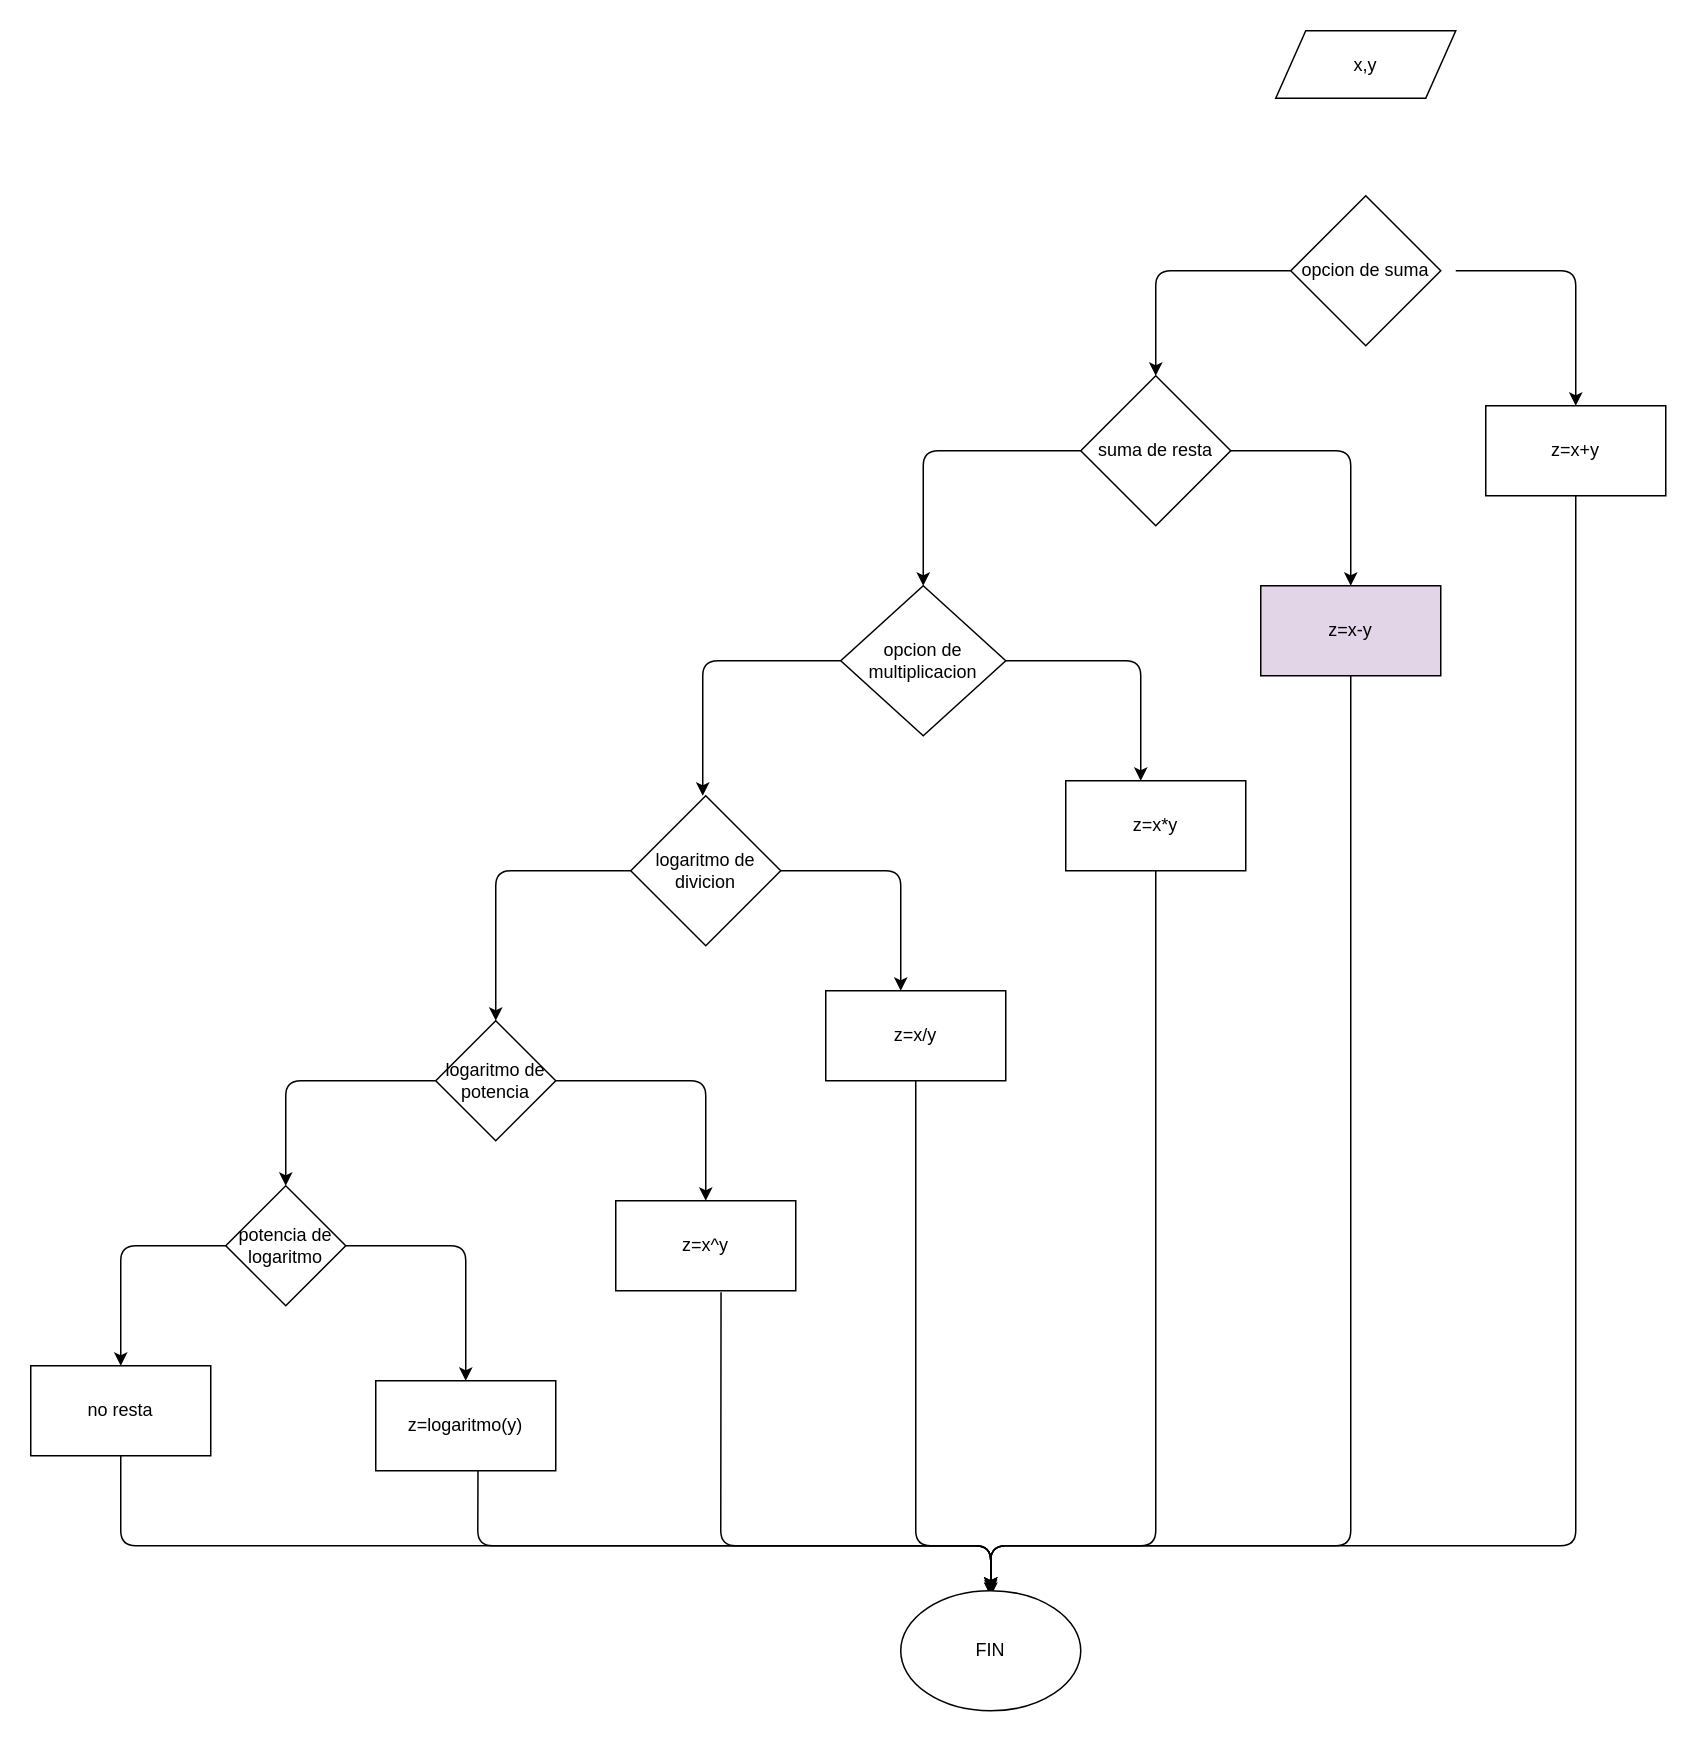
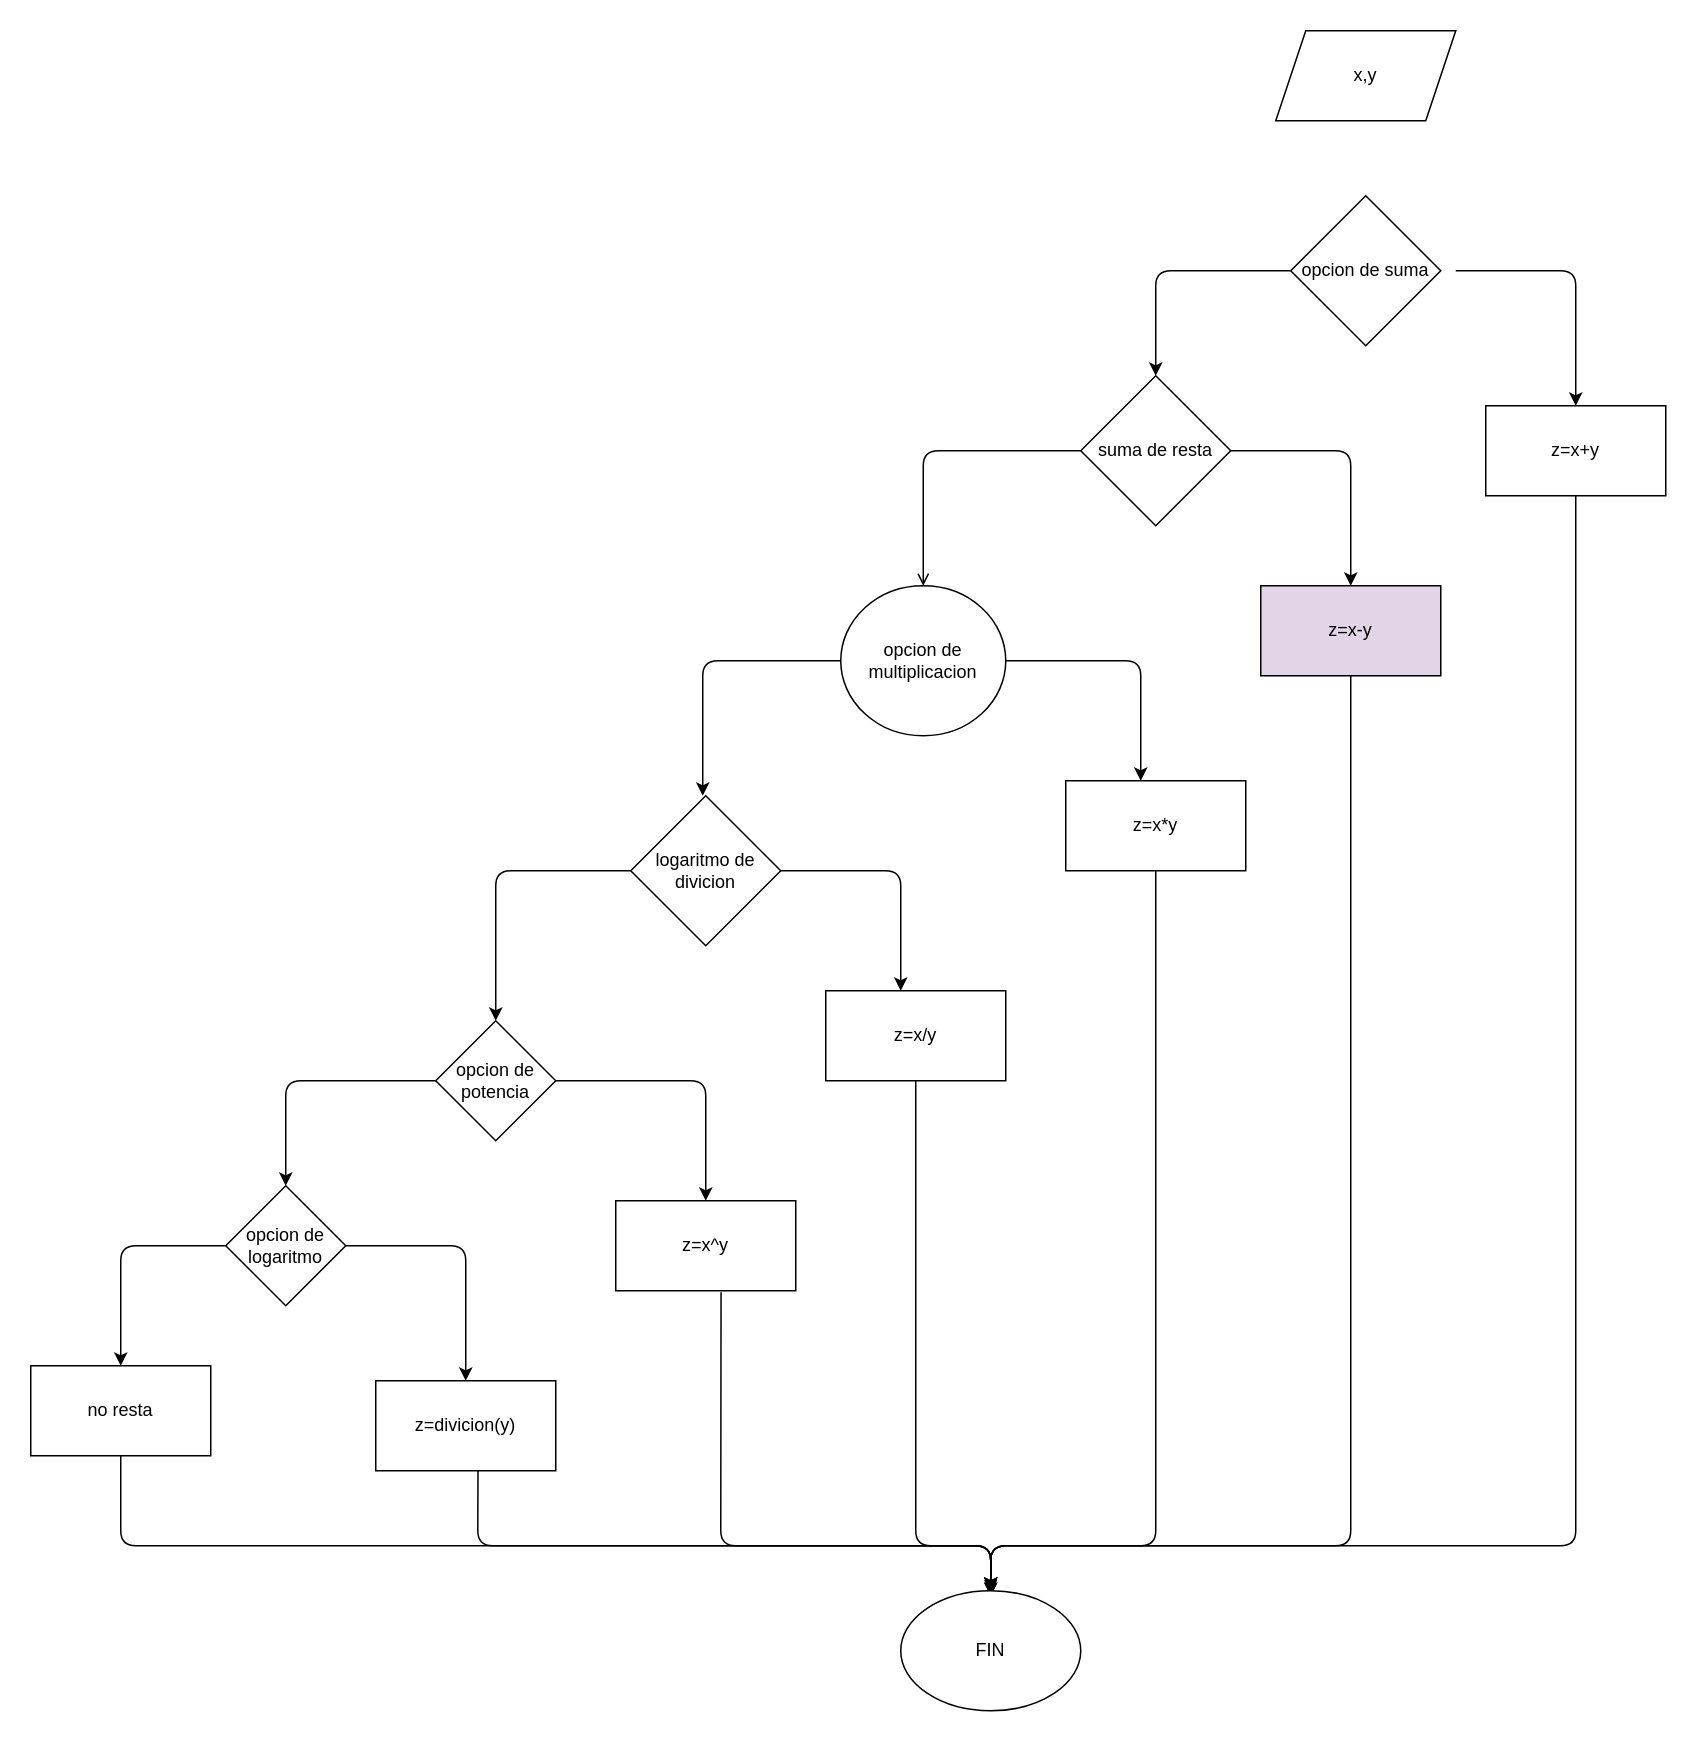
- <mxCell id="2" value="x,y" style="shape=parallelogram;perimeter=parallelogramPerimeter;whiteSpace=wrap;html=1;fixedSize=1;" vertex="1" parent="1"><mxGeometry x="850" y="20" width="120" height="45" as="geometry" /></mxCell>
+ <mxCell id="2" value="x,y" style="shape=parallelogram;perimeter=parallelogramPerimeter;whiteSpace=wrap;html=1;fixedSize=1;" vertex="1" parent="1"><mxGeometry x="850" y="20" width="120" height="60" as="geometry" /></mxCell>
- <mxCell id="10" value="" style="endArrow=classic;html=1;exitX=0;exitY=0.5;exitDx=0;exitDy=0;entryX=0.5;entryY=0;entryDx=0;entryDy=0;" edge="1" parent="1" source="7" target="11"><mxGeometry width="50" height="50" relative="1" as="geometry"><mxPoint x="680" y="480" as="sourcePoint" /><mxPoint x="610" y="390" as="targetPoint" /><Array as="points"><mxPoint x="615" y="300" /></Array></mxGeometry></mxCell>
+ <mxCell id="10" value="" style="endArrow=open;html=1;exitX=0;exitY=0.5;exitDx=0;exitDy=0;entryX=0.5;entryY=0;entryDx=0;entryDy=0;" edge="1" parent="1" source="7" target="11"><mxGeometry width="50" height="50" relative="1" as="geometry"><mxPoint x="680" y="480" as="sourcePoint" /><mxPoint x="610" y="390" as="targetPoint" /><Array as="points"><mxPoint x="615" y="300" /></Array></mxGeometry></mxCell>
- <mxCell id="11" value="opcion de multiplicacion" style="rhombus;whiteSpace=wrap;html=1;" vertex="1" parent="1"><mxGeometry x="560" y="390" width="110" height="100" as="geometry" /></mxCell>
+ <mxCell id="11" value="opcion de multiplicacion" style="ellipse;whiteSpace=wrap;html=1;" vertex="1" parent="1"><mxGeometry x="560" y="390" width="110" height="100" as="geometry" /></mxCell>
- <mxCell id="19" value="logaritmo de potencia" style="rhombus;whiteSpace=wrap;html=1;" vertex="1" parent="1"><mxGeometry x="290" y="680" width="80" height="80" as="geometry" /></mxCell>
+ <mxCell id="19" value="opcion de potencia" style="rhombus;whiteSpace=wrap;html=1;" vertex="1" parent="1"><mxGeometry x="290" y="680" width="80" height="80" as="geometry" /></mxCell>
- <mxCell id="23" value="potencia de logaritmo" style="rhombus;whiteSpace=wrap;html=1;" vertex="1" parent="1"><mxGeometry x="150" y="790" width="80" height="80" as="geometry" /></mxCell>
+ <mxCell id="23" value="opcion de logaritmo" style="rhombus;whiteSpace=wrap;html=1;" vertex="1" parent="1"><mxGeometry x="150" y="790" width="80" height="80" as="geometry" /></mxCell>
- <mxCell id="25" value="z=logaritmo(y)" style="rounded=0;whiteSpace=wrap;html=1;" vertex="1" parent="1"><mxGeometry x="250" y="920" width="120" height="60" as="geometry" /></mxCell>
+ <mxCell id="25" value="z=divicion(y)" style="rounded=0;whiteSpace=wrap;html=1;" vertex="1" parent="1"><mxGeometry x="250" y="920" width="120" height="60" as="geometry" /></mxCell>
